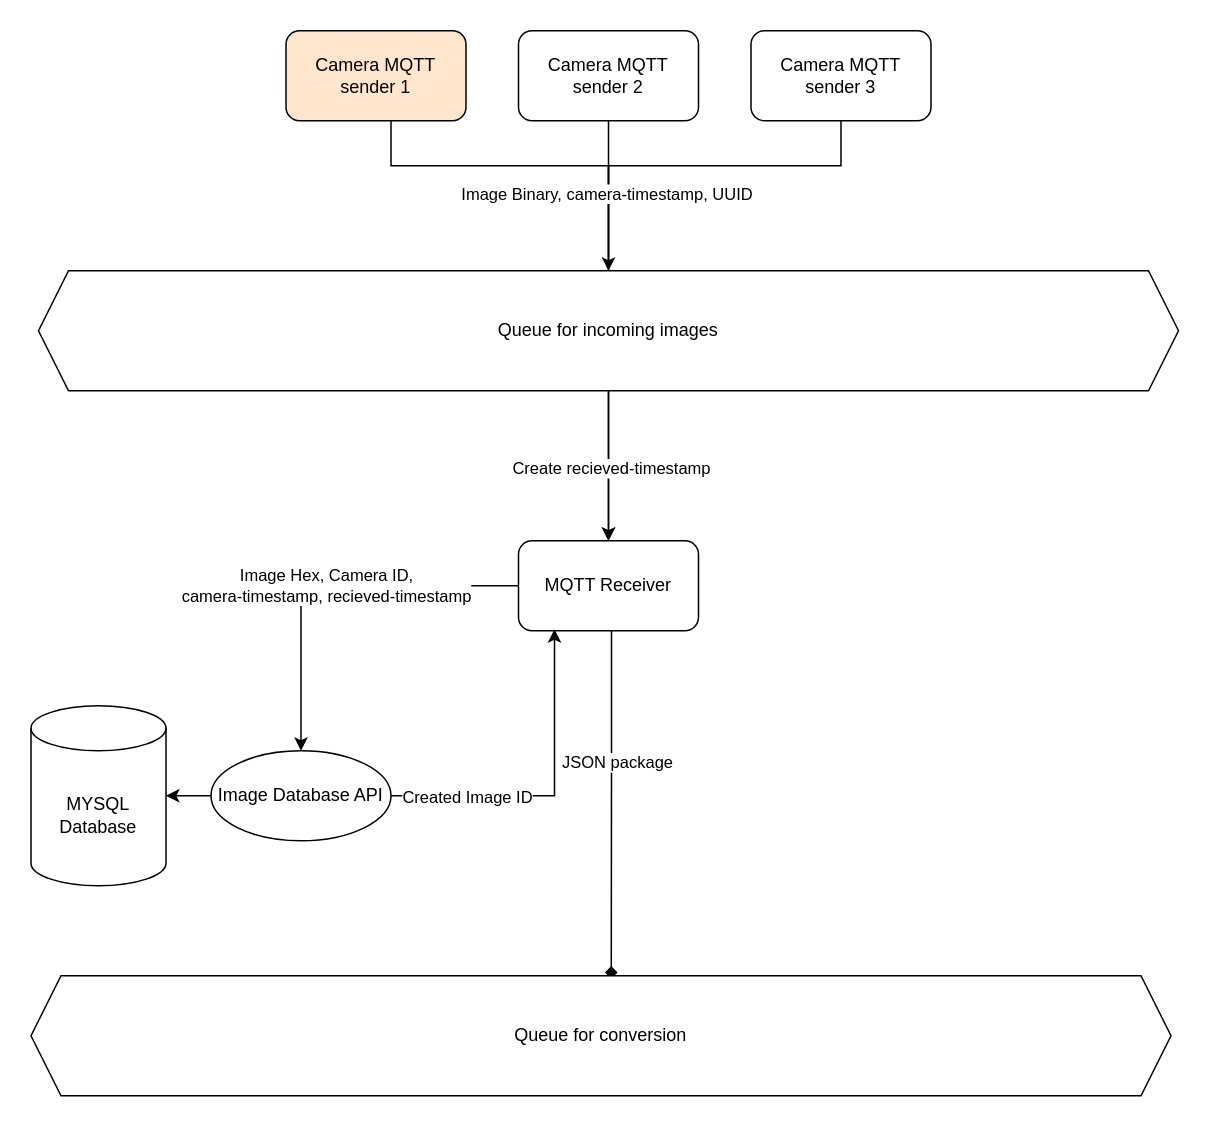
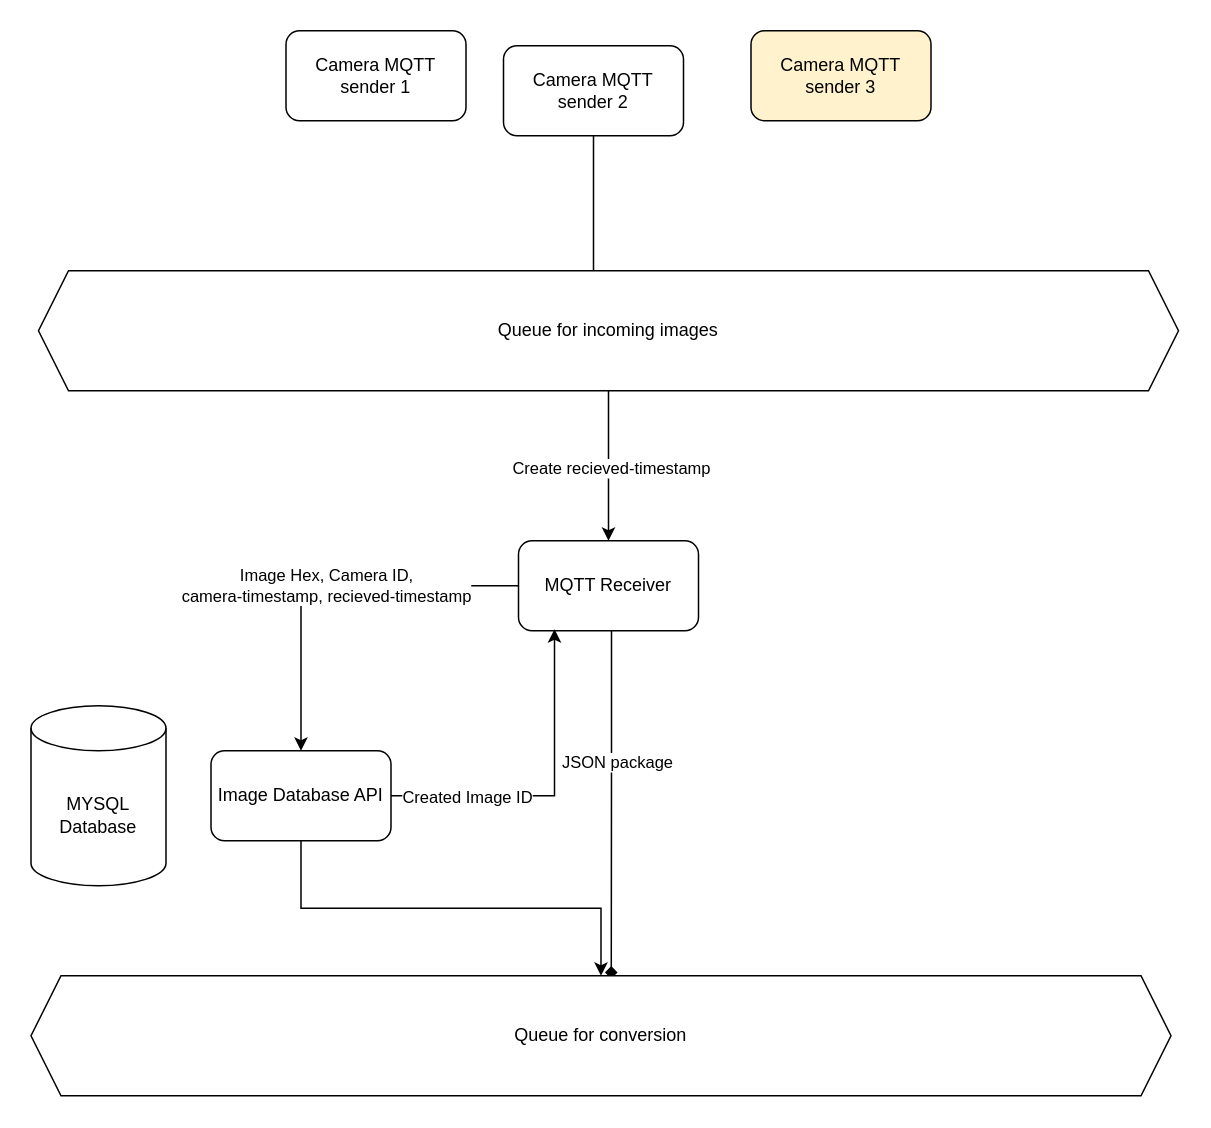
- <mxCell id="3" value="Camera MQTT sender 1" style="rounded=1;whiteSpace=wrap;html=1;fillColor=#ffe6cc;" parent="1" vertex="1"><mxGeometry x="190" y="20" width="120" height="60" as="geometry" /></mxCell>
+ <mxCell id="3" value="Camera MQTT sender 1" style="rounded=1;whiteSpace=wrap;html=1;" parent="1" vertex="1"><mxGeometry x="190" y="20" width="120" height="60" as="geometry" /></mxCell>
- <mxCell id="6" value="Camera MQTT sender 2" style="rounded=1;whiteSpace=wrap;html=1;" parent="1" vertex="1"><mxGeometry x="345" y="20" width="120" height="60" as="geometry" /></mxCell>
+ <mxCell id="6" value="Camera MQTT sender 2" style="rounded=1;whiteSpace=wrap;html=1;" parent="1" vertex="1"><mxGeometry x="335" y="30" width="120" height="60" as="geometry" /></mxCell>
- <mxCell id="9" value="Camera MQTT sender 3&lt;br&gt;" style="rounded=1;whiteSpace=wrap;html=1;" parent="1" vertex="1"><mxGeometry x="500" y="20" width="120" height="60" as="geometry" /></mxCell>
+ <mxCell id="9" value="Camera MQTT sender 3&lt;br&gt;" style="rounded=1;whiteSpace=wrap;html=1;fillColor=#fff2cc;" parent="1" vertex="1"><mxGeometry x="500" y="20" width="120" height="60" as="geometry" /></mxCell>
- <mxCell id="2" style="edgeStyle=orthogonalEdgeStyle;rounded=0;orthogonalLoop=1;jettySize=auto;html=1;entryX=0.5;entryY=0;entryDx=0;entryDy=0;" parent="1" source="3" target="13" edge="1"><mxGeometry relative="1" as="geometry"><Array as="points"><mxPoint x="260" y="110" /><mxPoint x="405" y="110" /></Array></mxGeometry></mxCell>
- <mxCell id="7" value="&lt;br&gt;" style="edgeStyle=orthogonalEdgeStyle;rounded=0;orthogonalLoop=1;jettySize=auto;html=1;entryX=0.5;entryY=0;entryDx=0;entryDy=0;" parent="1" source="9" target="20" edge="1"><mxGeometry relative="1" as="geometry"><Array as="points"><mxPoint x="560" y="110" /><mxPoint x="405" y="110" /></Array></mxGeometry></mxCell>
- <mxCell id="8" value="Image Binary, camera-timestamp, UUID" style="edgeLabel;html=1;align=center;verticalAlign=middle;resizable=0;points=[];" parent="7" vertex="1" connectable="0"><mxGeometry x="0.593" y="-2" relative="1" as="geometry"><mxPoint as="offset" /></mxGeometry></mxCell>
- <mxCell id="15" style="edgeStyle=orthogonalEdgeStyle;rounded=0;orthogonalLoop=1;jettySize=auto;html=1;" parent="1" source="18" target="14" edge="1"><mxGeometry relative="1" as="geometry" /></mxCell>
+ <mxCell id="15" style="edgeStyle=orthogonalEdgeStyle;rounded=0;orthogonalLoop=1;jettySize=auto;html=1;" parent="1" source="18" target="19" edge="1"><mxGeometry relative="1" as="geometry" /></mxCell>
- <mxCell id="18" value="Image Database API" style="ellipse;whiteSpace=wrap;html=1;" parent="1" vertex="1"><mxGeometry x="140" y="500" width="120" height="60" as="geometry" /></mxCell>
+ <mxCell id="18" value="Image Database API" style="rounded=1;whiteSpace=wrap;html=1;" parent="1" vertex="1"><mxGeometry x="140" y="500" width="120" height="60" as="geometry" /></mxCell>
